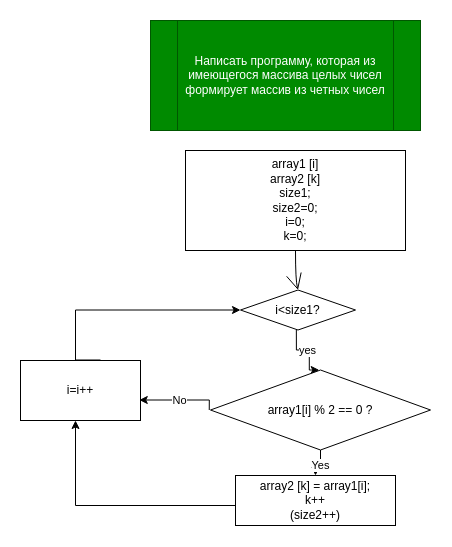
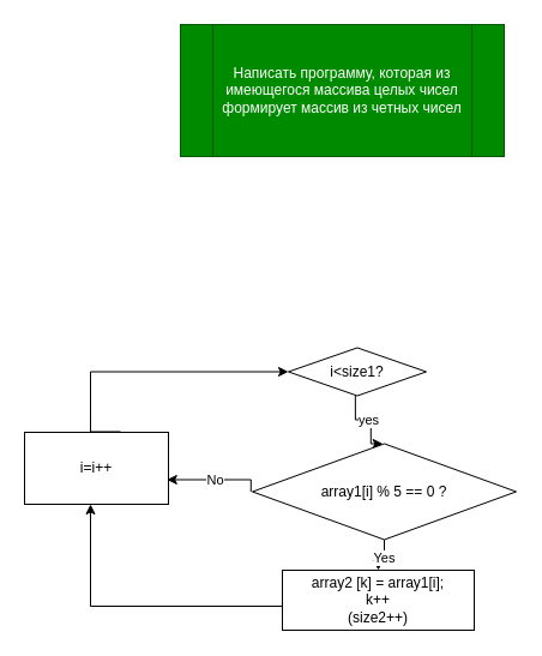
- <mxCell id="9" value="array1 [i]&lt;br&gt;array2 [k]&lt;br&gt;size1;&lt;br&gt;size2=0;&lt;br&gt;i=0;&lt;br&gt;k=0;" style="rounded=0;whiteSpace=wrap;html=1;hachureGap=4;pointerEvents=0;" vertex="1" parent="1"><mxGeometry x="185" y="150" width="220" height="100" as="geometry" /></mxCell>
- <mxCell id="8" value="" style="edgeStyle=none;curved=1;rounded=0;orthogonalLoop=1;jettySize=auto;html=1;endArrow=open;startSize=14;endSize=14;sourcePerimeterSpacing=8;targetPerimeterSpacing=8;exitX=0.5;exitY=1;exitDx=0;exitDy=0;entryX=0.5;entryY=0;entryDx=0;entryDy=0;" edge="1" parent="1" source="9" target="10"><mxGeometry relative="1" as="geometry"><mxPoint x="311" y="300" as="targetPoint" /><Array as="points"><mxPoint x="295" y="280" /></Array></mxGeometry></mxCell>
- <mxCell id="12" value="array1[i] % 2 == 0 ?" style="rhombus;whiteSpace=wrap;html=1;" vertex="1" parent="1"><mxGeometry x="210" y="369.5" width="220" height="80" as="geometry" /></mxCell>
+ <mxCell id="12" value="array1[i] % 5 == 0 ?" style="rhombus;whiteSpace=wrap;html=1;" vertex="1" parent="1"><mxGeometry x="210" y="369.5" width="220" height="80" as="geometry" /></mxCell>
